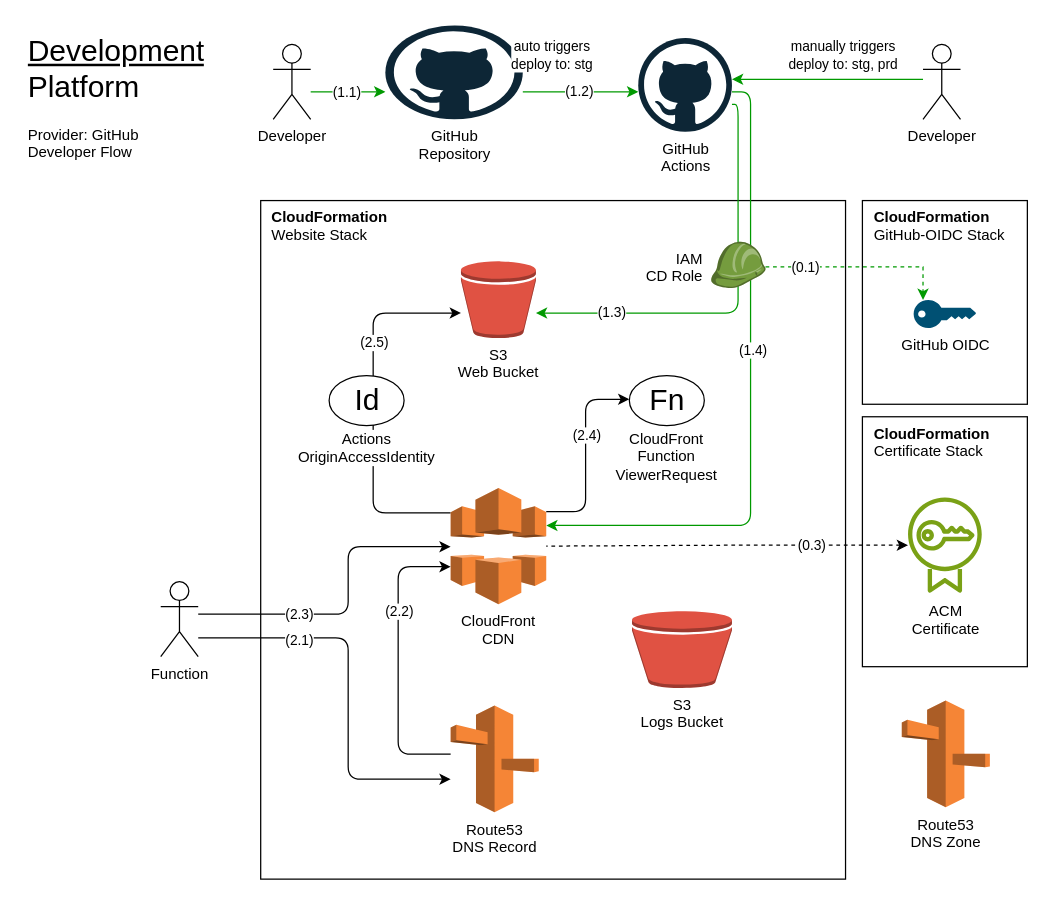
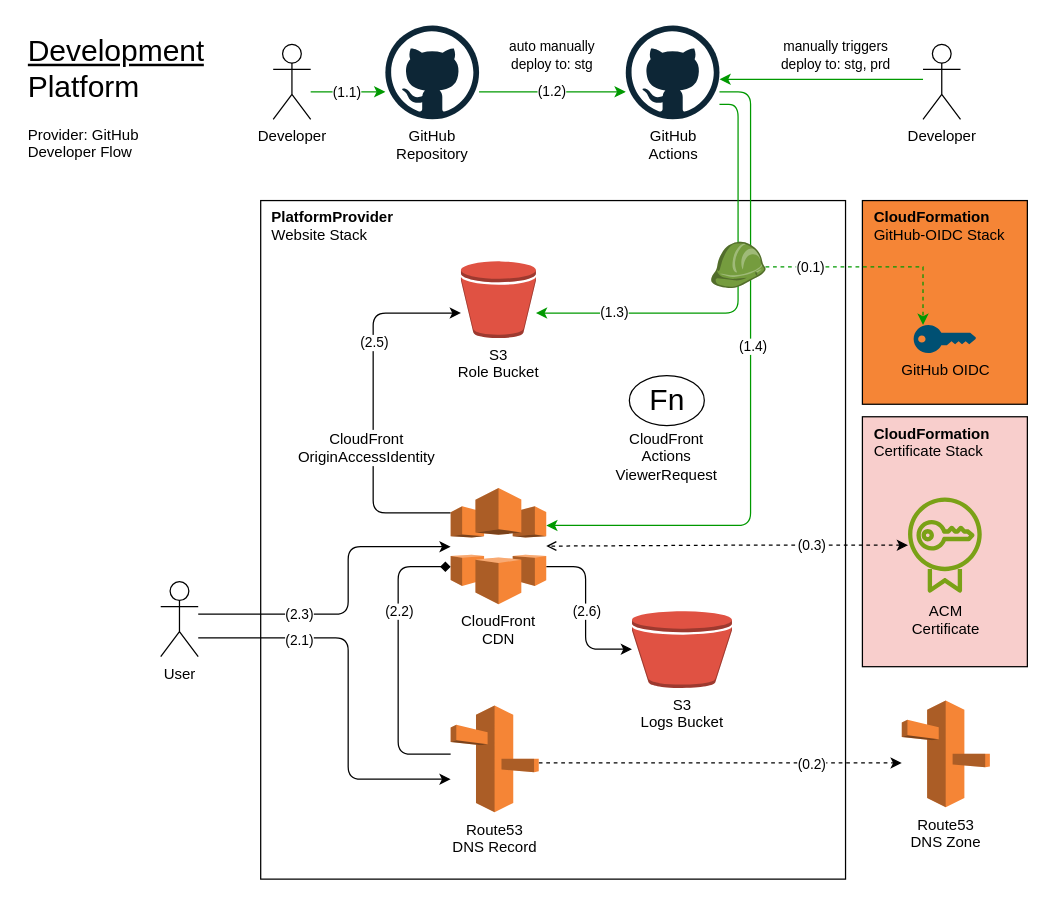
- <mxCell id="54" value="auto triggers&lt;br&gt;deploy to: stg" style="edgeLabel;html=1;align=center;verticalAlign=middle;resizable=0;points=[];" parent="1" vertex="1" connectable="0"><mxGeometry x="440.248" y="43" as="geometry" /></mxCell>
+ <mxCell id="54" value="auto manually&lt;br&gt;deploy to: stg" style="edgeLabel;html=1;align=center;verticalAlign=middle;resizable=0;points=[];" parent="1" vertex="1" connectable="0"><mxGeometry x="440.248" y="43" as="geometry" /></mxCell>
- <mxCell id="40" value="GitHub&lt;br&gt;Repository" style="dashed=0;outlineConnect=0;html=1;align=center;labelPosition=center;verticalLabelPosition=bottom;verticalAlign=top;shape=mxgraph.weblogos.github" parent="1" vertex="1"><mxGeometry x="307.75" y="20" width="110" height="75" as="geometry" /></mxCell>
+ <mxCell id="40" value="GitHub&lt;br&gt;Repository" style="dashed=0;outlineConnect=0;html=1;align=center;labelPosition=center;verticalLabelPosition=bottom;verticalAlign=top;shape=mxgraph.weblogos.github" parent="1" vertex="1"><mxGeometry x="307.75" y="20" width="75" height="75" as="geometry" /></mxCell>
- <mxCell id="9" value="GitHub&lt;br&gt;Actions" style="dashed=0;outlineConnect=0;html=1;align=center;labelPosition=center;verticalLabelPosition=bottom;verticalAlign=top;shape=mxgraph.weblogos.github" parent="1" vertex="1"><mxGeometry x="510.12" y="30" width="75" height="75" as="geometry" /></mxCell>
+ <mxCell id="9" value="GitHub&lt;br&gt;Actions" style="dashed=0;outlineConnect=0;html=1;align=center;labelPosition=center;verticalLabelPosition=bottom;verticalAlign=top;shape=mxgraph.weblogos.github" parent="1" vertex="1"><mxGeometry x="500.12" y="20" width="75" height="75" as="geometry" /></mxCell>
- <mxCell id="4" value="&lt;span style=&quot;&quot;&gt;CloudFormation&lt;/span&gt;&lt;div&gt;&lt;span style=&quot;font-weight: normal;&quot;&gt;Website Stack&lt;/span&gt;&lt;/div&gt;" style="rounded=0;whiteSpace=wrap;html=1;align=left;verticalAlign=top;labelBackgroundColor=none;labelBorderColor=none;textShadow=0;spacingLeft=7;spacingTop=0;fillColor=default;fontColor=default;fillStyle=auto;gradientColor=none;shadow=0;glass=0;movable=1;resizable=1;rotatable=1;deletable=1;editable=1;locked=0;connectable=1;fontStyle=1" parent="1" vertex="1"><mxGeometry x="208" y="160" width="468" height="543" as="geometry" /></mxCell>
+ <mxCell id="4" value="&lt;span style=&quot;&quot;&gt;PlatformProvider&lt;/span&gt;&lt;div&gt;&lt;span style=&quot;font-weight: normal;&quot;&gt;Website Stack&lt;/span&gt;&lt;/div&gt;" style="rounded=0;whiteSpace=wrap;html=1;align=left;verticalAlign=top;labelBackgroundColor=none;labelBorderColor=none;textShadow=0;spacingLeft=7;spacingTop=0;fillColor=default;fontColor=default;fillStyle=auto;gradientColor=none;shadow=0;glass=0;movable=1;resizable=1;rotatable=1;deletable=1;editable=1;locked=0;connectable=1;fontStyle=1" parent="1" vertex="1"><mxGeometry x="208" y="160" width="468" height="543" as="geometry" /></mxCell>
- <mxCell id="3" value="CloudFormation&lt;br&gt;&lt;span style=&quot;font-weight: normal;&quot;&gt;GitHub-OIDC Stack&lt;/span&gt;" style="rounded=0;whiteSpace=wrap;html=1;verticalAlign=top;align=left;labelBackgroundColor=none;spacingLeft=7;fontColor=default;fontStyle=1;glass=0;shadow=0;" parent="1" vertex="1"><mxGeometry x="689.5" y="160" width="132" height="163" as="geometry" /></mxCell>
+ <mxCell id="3" value="CloudFormation&lt;br&gt;&lt;span style=&quot;font-weight: normal;&quot;&gt;GitHub-OIDC Stack&lt;/span&gt;" style="rounded=0;whiteSpace=wrap;html=1;verticalAlign=top;align=left;labelBackgroundColor=none;spacingLeft=7;fontColor=default;fontStyle=1;glass=0;shadow=0;fillColor=#f58536;" parent="1" vertex="1"><mxGeometry x="689.5" y="160" width="132" height="163" as="geometry" /></mxCell>
- <mxCell id="50" value="&lt;div style=&quot;&quot;&gt;&lt;span style=&quot;background-color: initial;&quot;&gt;IAM&lt;/span&gt;&lt;/div&gt;CD Role" style="text;strokeColor=none;fillColor=none;align=right;verticalAlign=middle;spacingLeft=4;spacingRight=4;overflow=hidden;points=[[0,0.5],[1,0.5]];portConstraint=eastwest;rotatable=0;whiteSpace=wrap;html=1;" parent="1" vertex="1"><mxGeometry x="507.62" y="196.5" width="60" height="30" as="geometry" /></mxCell>
- <mxCell id="41" value="GitHub OIDC" style="points=[[0,0.5,0],[0.24,0,0],[0.5,0.28,0],[0.995,0.475,0],[0.5,0.72,0],[0.24,1,0]];verticalLabelPosition=bottom;sketch=0;html=1;verticalAlign=top;aspect=fixed;align=center;pointerEvents=1;shape=mxgraph.cisco19.key;fillColor=#005073;strokeColor=none;" parent="1" vertex="1"><mxGeometry x="730.5" y="239.5" width="50" height="22.5" as="geometry" /></mxCell>
+ <mxCell id="41" value="GitHub OIDC" style="points=[[0,0.5,0],[0.24,0,0],[0.5,0.28,0],[0.995,0.475,0],[0.5,0.72,0],[0.24,1,0]];verticalLabelPosition=bottom;sketch=0;html=1;verticalAlign=top;aspect=fixed;align=center;pointerEvents=1;shape=mxgraph.cisco19.key;fillColor=#005073;strokeColor=none;" parent="1" vertex="1"><mxGeometry x="730.5" y="259.5" width="50" height="22.5" as="geometry" /></mxCell>
- <mxCell id="43" value="&lt;span style=&quot;font-family: Helvetica; font-size: 12px; font-style: normal; font-variant-ligatures: normal; font-variant-caps: normal; font-weight: 400; letter-spacing: normal; orphans: 2; text-align: center; text-indent: 0px; text-transform: none; widows: 2; word-spacing: 0px; -webkit-text-stroke-width: 0px; white-space: nowrap; text-decoration-thickness: initial; text-decoration-style: initial; text-decoration-color: initial; float: none; display: inline !important;&quot;&gt;S3&lt;/span&gt;&lt;br style=&quot;forced-color-adjust: none; font-family: Helvetica; font-size: 12px; font-style: normal; font-variant-ligatures: normal; font-variant-caps: normal; font-weight: 400; letter-spacing: normal; orphans: 2; text-align: center; text-indent: 0px; text-transform: none; widows: 2; word-spacing: 0px; -webkit-text-stroke-width: 0px; white-space: nowrap; text-decoration-thickness: initial; text-decoration-style: initial; text-decoration-color: initial;&quot;&gt;&lt;span style=&quot;font-family: Helvetica; font-size: 12px; font-style: normal; font-variant-ligatures: normal; font-variant-caps: normal; font-weight: 400; letter-spacing: normal; orphans: 2; text-align: center; text-indent: 0px; text-transform: none; widows: 2; word-spacing: 0px; -webkit-text-stroke-width: 0px; white-space: nowrap; text-decoration-thickness: initial; text-decoration-style: initial; text-decoration-color: initial; float: none; display: inline !important;&quot;&gt;Web Bucket&lt;/span&gt;" style="outlineConnect=0;dashed=0;verticalLabelPosition=bottom;verticalAlign=top;align=center;html=1;shape=mxgraph.aws3.bucket;fillColor=#E05243;gradientColor=none;fontColor=default;" parent="1" vertex="1"><mxGeometry x="368.25" y="208.5" width="60" height="61.5" as="geometry" /></mxCell>
+ <mxCell id="43" value="&lt;span style=&quot;font-family: Helvetica; font-size: 12px; font-style: normal; font-variant-ligatures: normal; font-variant-caps: normal; font-weight: 400; letter-spacing: normal; orphans: 2; text-align: center; text-indent: 0px; text-transform: none; widows: 2; word-spacing: 0px; -webkit-text-stroke-width: 0px; white-space: nowrap; text-decoration-thickness: initial; text-decoration-style: initial; text-decoration-color: initial; float: none; display: inline !important;&quot;&gt;S3&lt;/span&gt;&lt;br style=&quot;forced-color-adjust: none; font-family: Helvetica; font-size: 12px; font-style: normal; font-variant-ligatures: normal; font-variant-caps: normal; font-weight: 400; letter-spacing: normal; orphans: 2; text-align: center; text-indent: 0px; text-transform: none; widows: 2; word-spacing: 0px; -webkit-text-stroke-width: 0px; white-space: nowrap; text-decoration-thickness: initial; text-decoration-style: initial; text-decoration-color: initial;&quot;&gt;&lt;span style=&quot;font-family: Helvetica; font-size: 12px; font-style: normal; font-variant-ligatures: normal; font-variant-caps: normal; font-weight: 400; letter-spacing: normal; orphans: 2; text-align: center; text-indent: 0px; text-transform: none; widows: 2; word-spacing: 0px; -webkit-text-stroke-width: 0px; white-space: nowrap; text-decoration-thickness: initial; text-decoration-style: initial; text-decoration-color: initial; float: none; display: inline !important;&quot;&gt;Role Bucket&lt;/span&gt;" style="outlineConnect=0;dashed=0;verticalLabelPosition=bottom;verticalAlign=top;align=center;html=1;shape=mxgraph.aws3.bucket;fillColor=#E05243;gradientColor=none;fontColor=default;" parent="1" vertex="1"><mxGeometry x="368.25" y="208.5" width="60" height="61.5" as="geometry" /></mxCell>
- <mxCell id="45" value="Id" style="shape=mxgraph.electrical.abstract.function;html=1;shadow=0;dashed=0;align=center;strokeWidth=1;fontSize=24;" parent="44" vertex="1"><mxGeometry x="24.75" width="60" height="40" as="geometry" /></mxCell>
- <mxCell id="2" value="CloudFormation&lt;br&gt;&lt;span style=&quot;font-weight: normal;&quot;&gt;Certificate Stack&lt;/span&gt;" style="rounded=0;whiteSpace=wrap;html=1;verticalAlign=top;align=left;labelBackgroundColor=none;spacingLeft=7;fontColor=default;fontStyle=1" parent="1" vertex="1"><mxGeometry x="689.5" y="333" width="132" height="200" as="geometry" /></mxCell>
+ <mxCell id="2" value="CloudFormation&lt;br&gt;&lt;span style=&quot;font-weight: normal;&quot;&gt;Certificate Stack&lt;/span&gt;" style="rounded=0;whiteSpace=wrap;html=1;verticalAlign=top;align=left;labelBackgroundColor=none;spacingLeft=7;fontColor=default;fontStyle=1;fillColor=#f8cecc;" parent="1" vertex="1"><mxGeometry x="689.5" y="333" width="132" height="200" as="geometry" /></mxCell>
- <mxCell id="46" value="Actions&lt;br&gt;OriginAccessIdentity" style="text;html=1;align=center;verticalAlign=middle;whiteSpace=wrap;rounded=0;fillColor=default;labelBackgroundColor=default;" parent="44" vertex="1"><mxGeometry y="50" width="110" height="16" as="geometry" /></mxCell>
+ <mxCell id="46" value="CloudFront&lt;br&gt;OriginAccessIdentity" style="text;html=1;align=center;verticalAlign=middle;whiteSpace=wrap;rounded=0;fillColor=default;labelBackgroundColor=default;" parent="44" vertex="1"><mxGeometry y="50" width="110" height="16" as="geometry" /></mxCell>
- <mxCell id="22" value="CloudFront&lt;br&gt;Function&lt;br&gt;ViewerRequest" style="text;html=1;align=center;verticalAlign=middle;whiteSpace=wrap;rounded=0;fillColor=default;" parent="20" vertex="1"><mxGeometry x="-17" y="56" width="104" height="17" as="geometry" /></mxCell>
+ <mxCell id="22" value="CloudFront&lt;br&gt;Actions&lt;br&gt;ViewerRequest" style="text;html=1;align=center;verticalAlign=middle;whiteSpace=wrap;rounded=0;fillColor=default;" parent="20" vertex="1"><mxGeometry x="-17" y="56" width="104" height="17" as="geometry" /></mxCell>
- <mxCell id="18" style="edgeStyle=orthogonalEdgeStyle;rounded=1;orthogonalLoop=1;jettySize=auto;html=1;curved=0;strokeColor=default;" parent="1" source="15" target="21" edge="1"><mxGeometry relative="1" as="geometry"><Array as="points"><mxPoint x="468" y="409" /><mxPoint x="468" y="319" /></Array><mxPoint x="436.5" y="393" as="sourcePoint" /></mxGeometry></mxCell>
- <mxCell id="19" value="(2.4)" style="edgeLabel;html=1;align=center;verticalAlign=middle;resizable=0;points=[];fontColor=default;" parent="18" vertex="1" connectable="0"><mxGeometry x="-0.404" y="1" relative="1" as="geometry"><mxPoint x="1" y="-46" as="offset" /></mxGeometry></mxCell>
- <mxCell id="33" style="edgeStyle=orthogonalEdgeStyle;rounded=0;orthogonalLoop=1;jettySize=auto;html=1;startArrow=classic;startFill=1;endArrow=none;endFill=0;dashed=1;strokeColor=default;" parent="1" source="17" target="15" edge="1"><mxGeometry relative="1" as="geometry"><Array as="points" /></mxGeometry></mxCell>
+ <mxCell id="33" style="edgeStyle=orthogonalEdgeStyle;rounded=0;orthogonalLoop=1;jettySize=auto;html=1;startArrow=classic;startFill=1;endArrow=open;endFill=0;dashed=1;strokeColor=default;" parent="1" source="17" target="15" edge="1"><mxGeometry relative="1" as="geometry"><Array as="points" /></mxGeometry></mxCell>
- <mxCell id="26" style="edgeStyle=orthogonalEdgeStyle;rounded=1;orthogonalLoop=1;jettySize=auto;html=1;curved=0;strokeColor=default;" parent="1" source="25" target="15" edge="1"><mxGeometry relative="1" as="geometry"><mxPoint x="266" y="460" as="sourcePoint" /><mxPoint x="360" y="460" as="targetPoint" /><Array as="points"><mxPoint x="318" y="603" /><mxPoint x="318" y="453" /></Array></mxGeometry></mxCell>
+ <mxCell id="26" style="edgeStyle=orthogonalEdgeStyle;rounded=1;orthogonalLoop=1;jettySize=auto;html=1;curved=0;strokeColor=default;endArrow=diamond;" parent="1" source="25" target="15" edge="1"><mxGeometry relative="1" as="geometry"><mxPoint x="266" y="460" as="sourcePoint" /><mxPoint x="360" y="460" as="targetPoint" /><Array as="points"><mxPoint x="318" y="603" /><mxPoint x="318" y="453" /></Array></mxGeometry></mxCell>
+ <mxCell id="11" style="edgeStyle=orthogonalEdgeStyle;rounded=1;orthogonalLoop=1;jettySize=auto;html=1;curved=0;strokeColor=default;" parent="1" source="15" target="42" edge="1"><mxGeometry relative="1" as="geometry"><Array as="points"><mxPoint x="468" y="453" /><mxPoint x="468" y="519" /></Array></mxGeometry></mxCell>
+ <mxCell id="12" value="(2.6)" style="edgeLabel;html=1;align=center;verticalAlign=middle;resizable=0;points=[];fontColor=default;" parent="11" vertex="1" connectable="0"><mxGeometry x="0.022" y="1" relative="1" as="geometry"><mxPoint x="-1" y="-2" as="offset" /></mxGeometry></mxCell>
- <mxCell id="30" value="Function" style="shape=umlActor;verticalLabelPosition=bottom;verticalAlign=top;html=1;outlineConnect=0;" parent="1" vertex="1"><mxGeometry x="128" y="465" width="30" height="60" as="geometry" /></mxCell>
+ <mxCell id="30" value="User" style="shape=umlActor;verticalLabelPosition=bottom;verticalAlign=top;html=1;outlineConnect=0;" parent="1" vertex="1"><mxGeometry x="128" y="465" width="30" height="60" as="geometry" /></mxCell>
+ <mxCell id="23" style="edgeStyle=orthogonalEdgeStyle;rounded=0;orthogonalLoop=1;jettySize=auto;html=1;dashed=1;strokeColor=default;" parent="1" source="25" target="16" edge="1"><mxGeometry relative="1" as="geometry"><Array as="points"><mxPoint x="564" y="610" /><mxPoint x="564" y="610" /></Array></mxGeometry></mxCell>
+ <mxCell id="24" value="(0.2)" style="edgeLabel;html=1;align=center;verticalAlign=middle;resizable=0;points=[];fontColor=default;" parent="23" vertex="1" connectable="0"><mxGeometry x="0.326" y="-2" relative="1" as="geometry"><mxPoint x="25" y="-2" as="offset" /></mxGeometry></mxCell>
